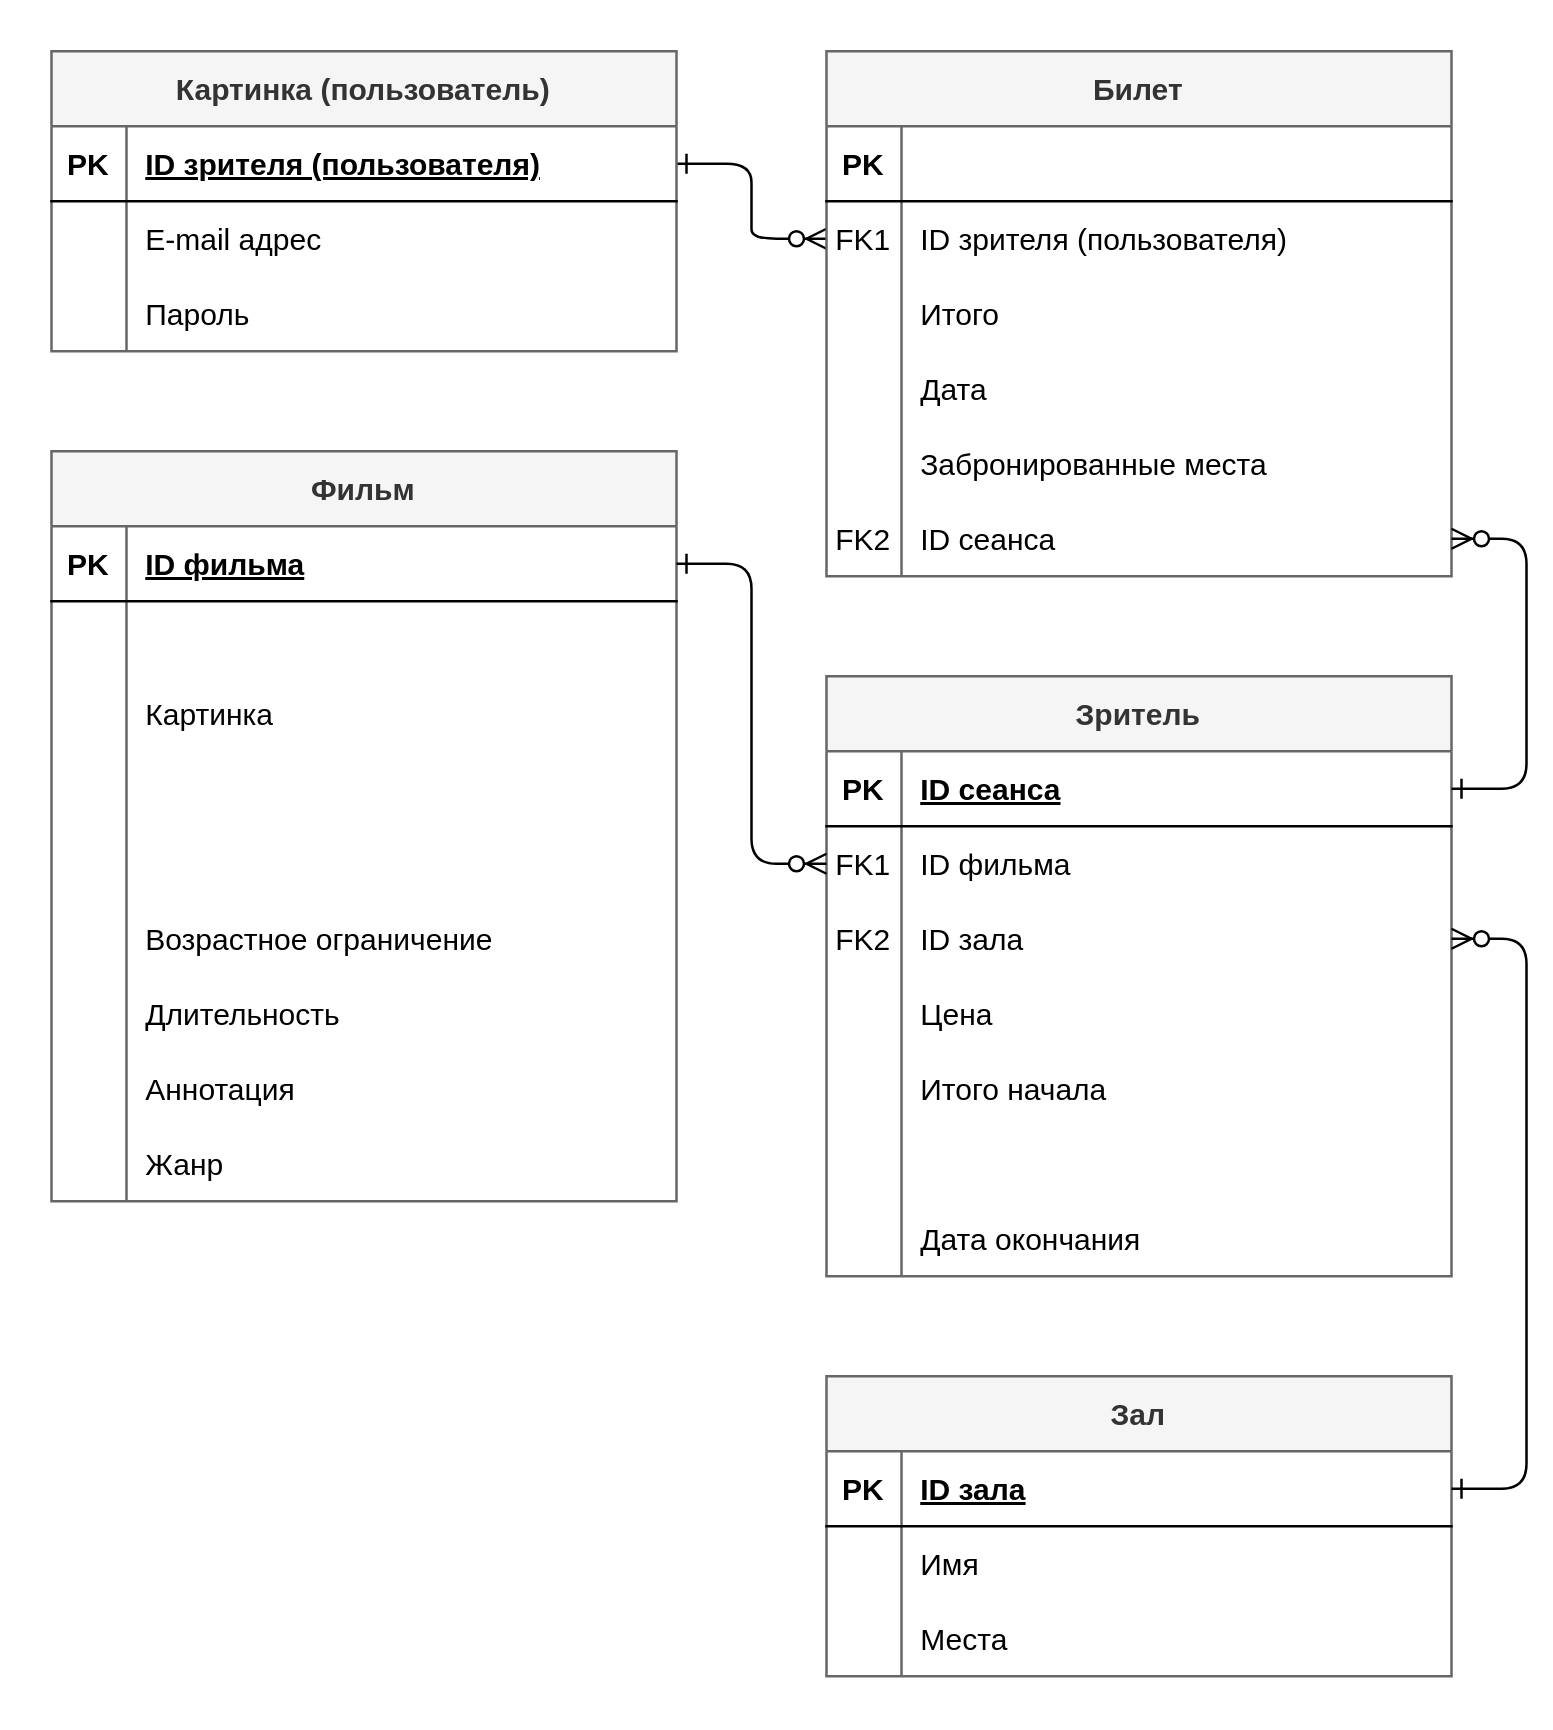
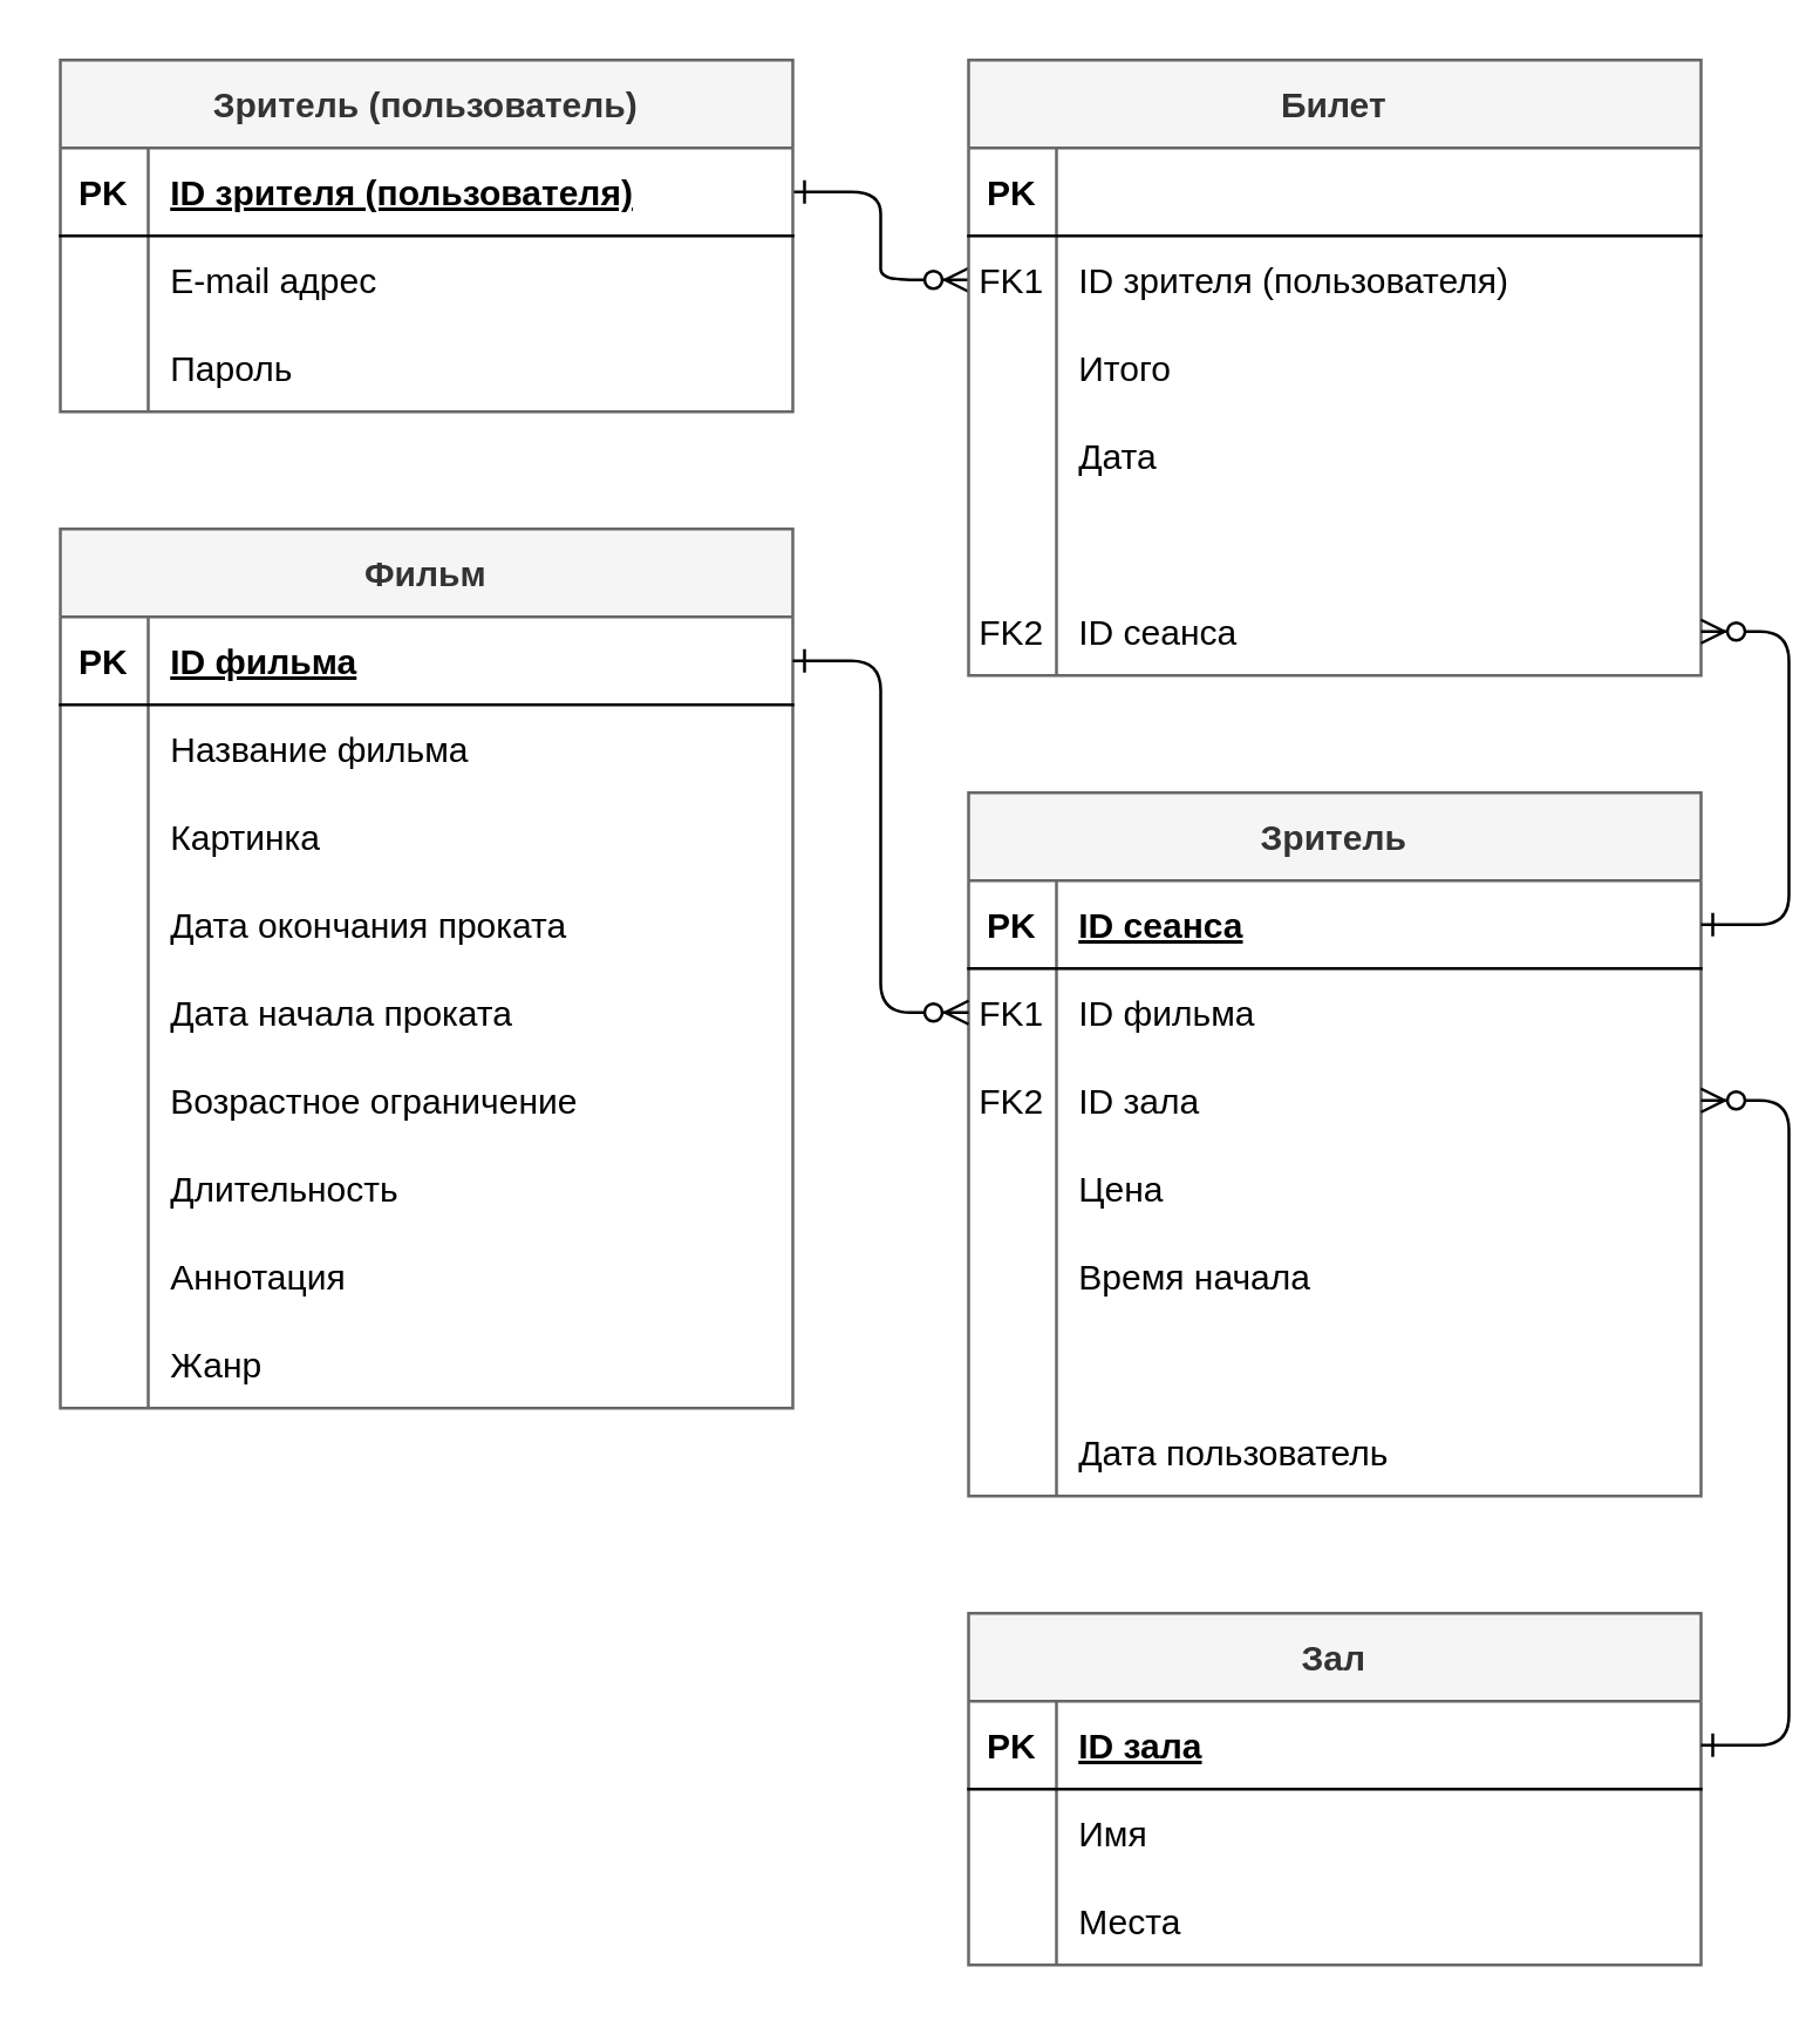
- <mxCell id="42" value="Картинка (пользователь)" style="shape=table;startSize=30;container=1;collapsible=1;childLayout=tableLayout;fixedRows=1;rowLines=0;fontStyle=1;align=center;resizeLast=1;fillColor=#f5f5f5;strokeColor=#666666;fontColor=#333333;" parent="1" vertex="1" treatAsSingle="0"><mxGeometry x="20" y="20" width="250" height="120" as="geometry" /></mxCell>
+ <mxCell id="42" value="Зритель (пользователь)" style="shape=table;startSize=30;container=1;collapsible=1;childLayout=tableLayout;fixedRows=1;rowLines=0;fontStyle=1;align=center;resizeLast=1;fillColor=#f5f5f5;strokeColor=#666666;fontColor=#333333;" parent="1" vertex="1" treatAsSingle="0"><mxGeometry x="20" y="20" width="250" height="120" as="geometry" /></mxCell>
- <mxCell id="17" value="Забронированные места" style="shape=partialRectangle;overflow=hidden;connectable=0;fillColor=none;top=0;left=0;bottom=0;right=0;align=left;spacingLeft=6;fontStyle=0" parent="15" vertex="1"><mxGeometry x="30" width="220" height="30" as="geometry" /></mxCell>
+ <mxCell id="58" value="Название фильма" style="shape=partialRectangle;overflow=hidden;connectable=0;fillColor=none;top=0;left=0;bottom=0;right=0;align=left;spacingLeft=6;" parent="56" vertex="1"><mxGeometry x="30" width="220" height="30" as="geometry" /></mxCell>
+ <mxCell id="64" value="Дата окончания проката" style="shape=partialRectangle;overflow=hidden;connectable=0;fillColor=none;top=0;left=0;bottom=0;right=0;align=left;spacingLeft=6;" parent="62" vertex="1"><mxGeometry x="30" width="220" height="30" as="geometry" /></mxCell>
+ <mxCell id="67" value="Дата начала проката" style="shape=partialRectangle;overflow=hidden;connectable=0;fillColor=none;top=0;left=0;bottom=0;right=0;align=left;spacingLeft=6;" parent="65" vertex="1"><mxGeometry x="30" width="220" height="30" as="geometry" /></mxCell>
- <mxCell id="36" value="Итого начала" style="shape=partialRectangle;overflow=hidden;connectable=0;fillColor=none;top=0;left=0;bottom=0;right=0;align=left;spacingLeft=6;" parent="34" vertex="1"><mxGeometry x="30" width="220" height="30" as="geometry" /></mxCell>
+ <mxCell id="36" value="Время начала" style="shape=partialRectangle;overflow=hidden;connectable=0;fillColor=none;top=0;left=0;bottom=0;right=0;align=left;spacingLeft=6;" parent="34" vertex="1"><mxGeometry x="30" width="220" height="30" as="geometry" /></mxCell>
- <mxCell id="41" value="Дата окончания" style="shape=partialRectangle;overflow=hidden;connectable=0;fillColor=none;top=0;left=0;bottom=0;right=0;align=left;spacingLeft=6;" parent="39" vertex="1"><mxGeometry x="30" width="220" height="30" as="geometry" /></mxCell>
+ <mxCell id="41" value="Дата пользователь" style="shape=partialRectangle;overflow=hidden;connectable=0;fillColor=none;top=0;left=0;bottom=0;right=0;align=left;spacingLeft=6;" parent="39" vertex="1"><mxGeometry x="30" width="220" height="30" as="geometry" /></mxCell>
